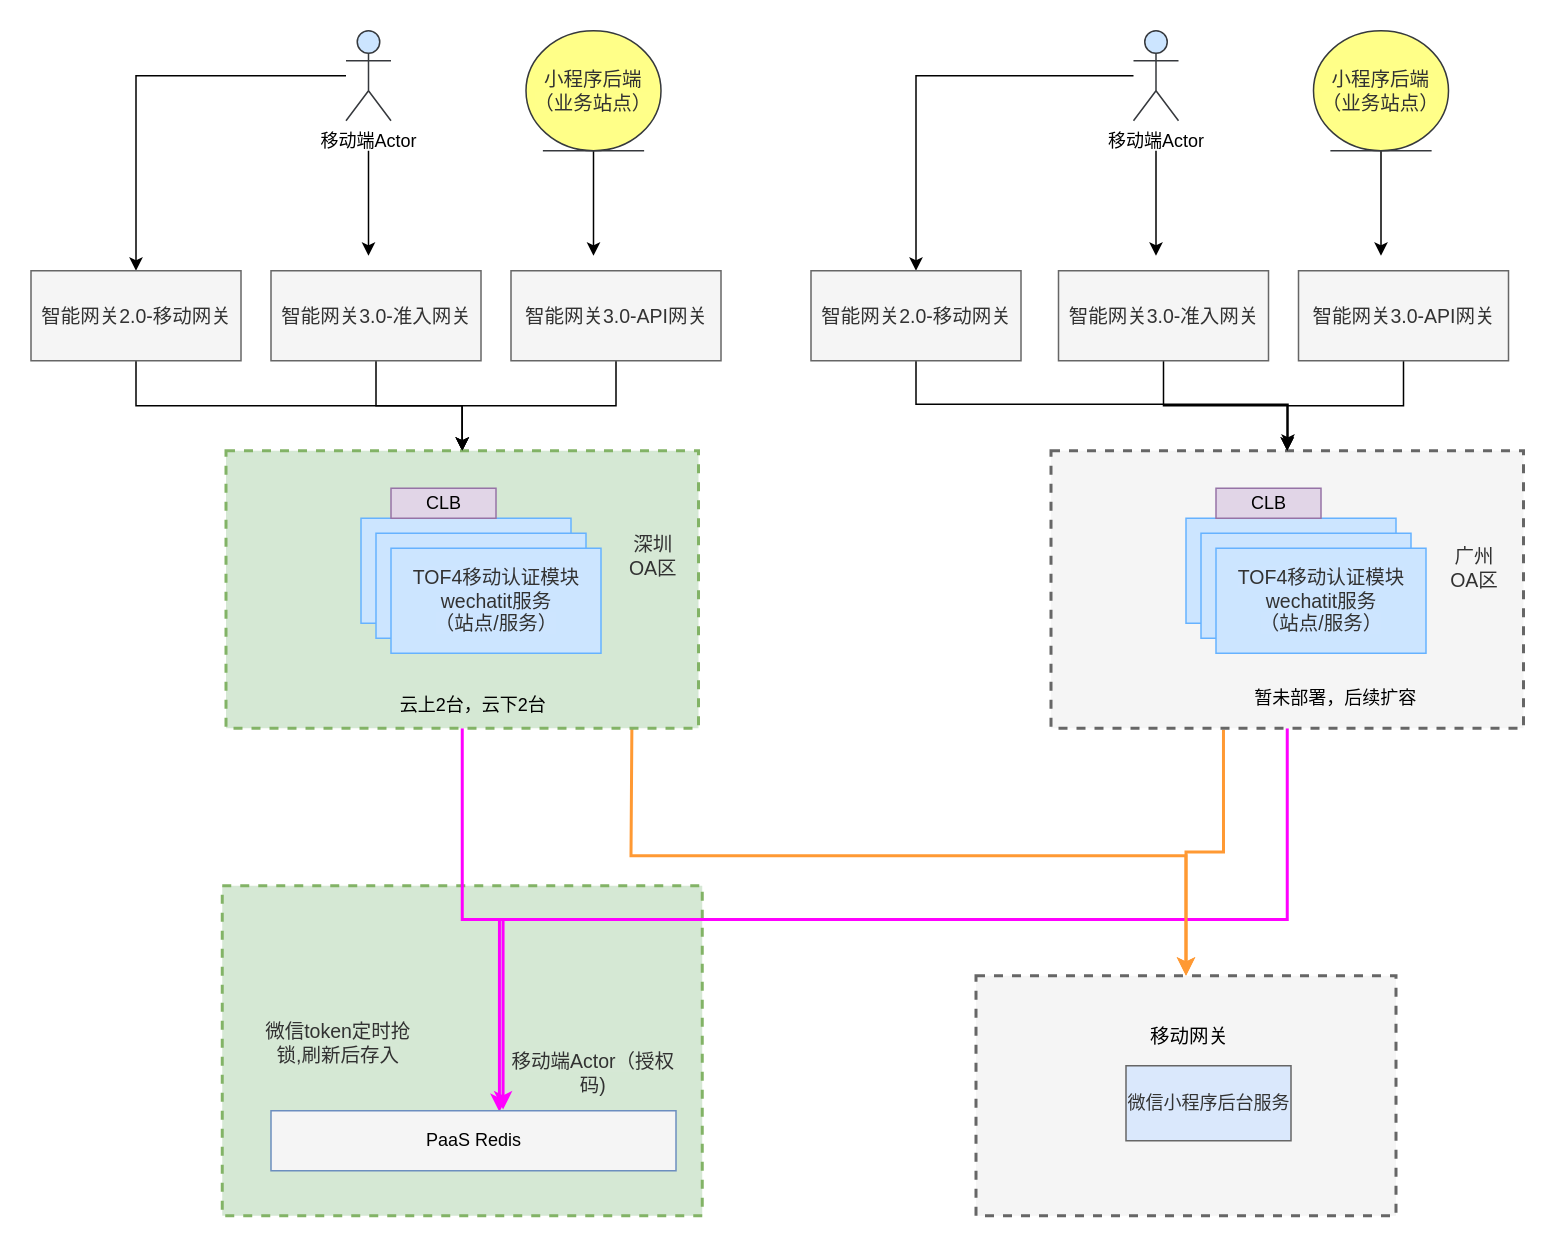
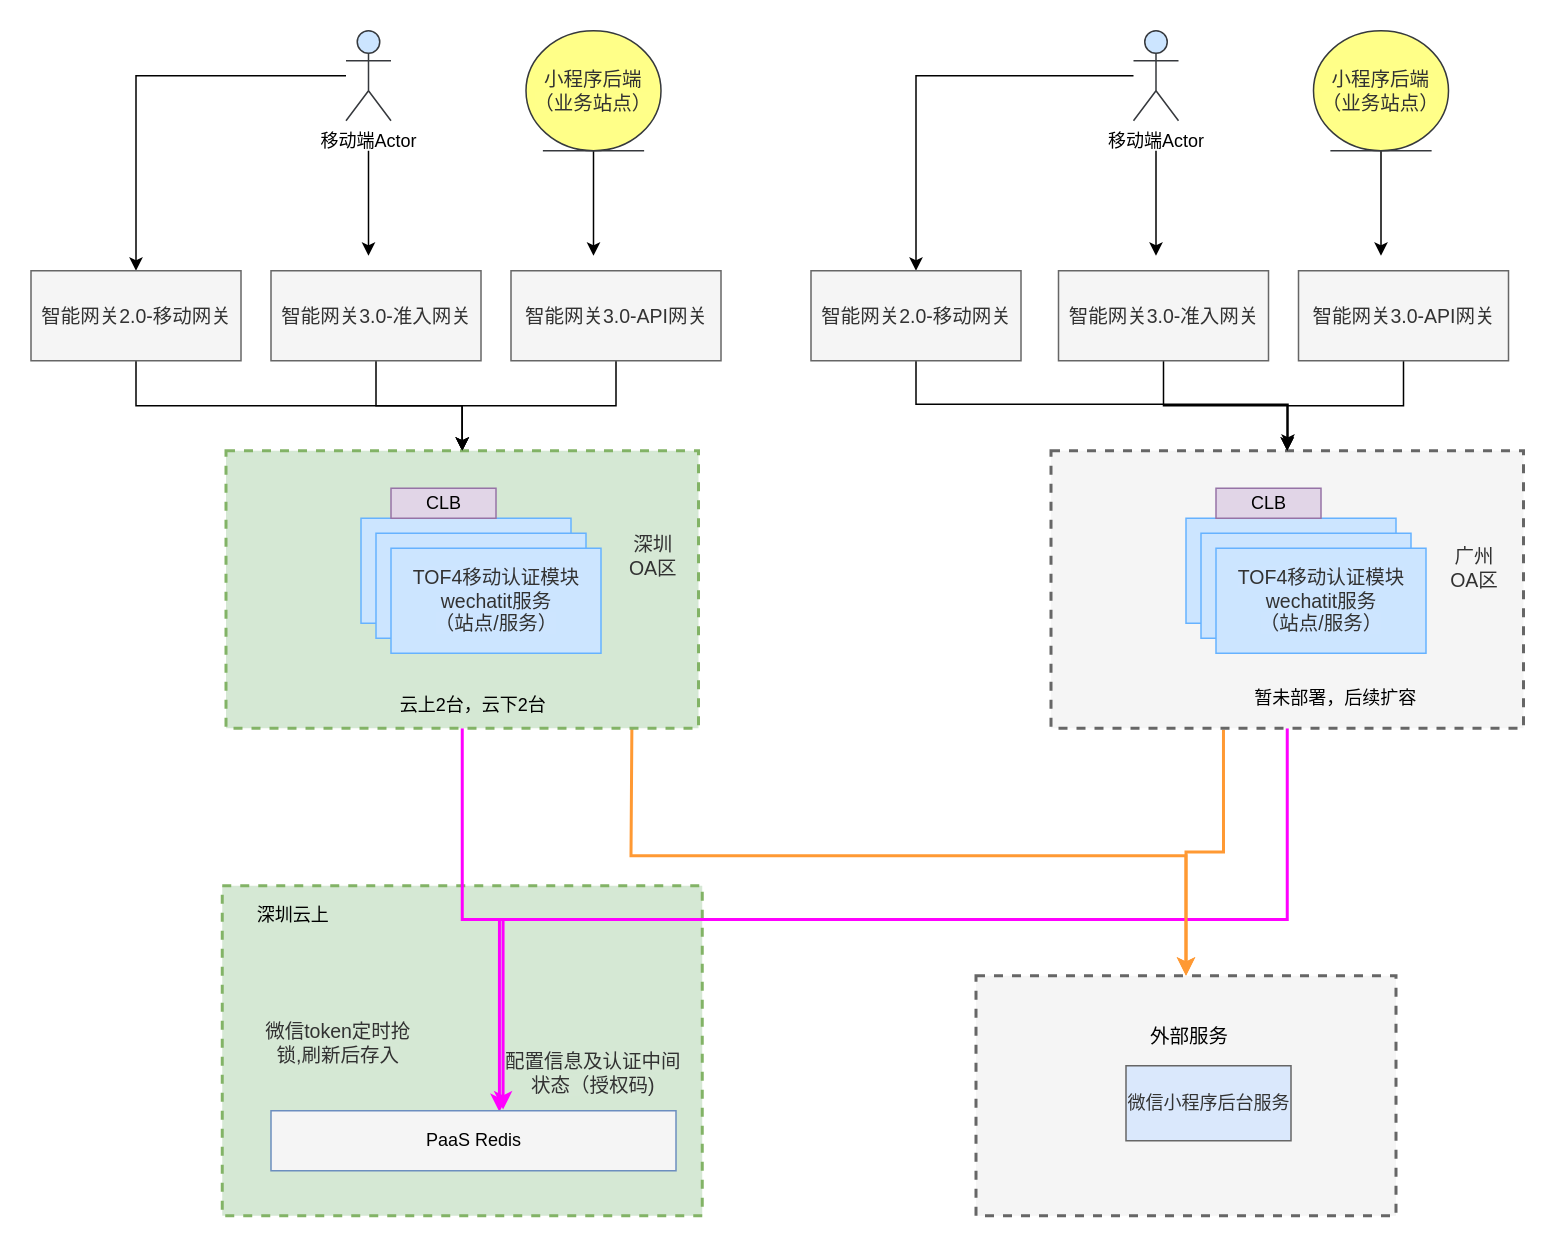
+ <mxCell id="38" value="深圳云上" style="text;html=1;strokeColor=none;fillColor=none;align=center;verticalAlign=middle;whiteSpace=wrap;rounded=0;dashed=1;" vertex="1" parent="1"><mxGeometry x="160" y="600" width="70" height="20" as="geometry" /></mxCell>
- <mxCell id="42" value="&lt;font style=&quot;font-size: 13px&quot;&gt;移动网关&lt;/font&gt;" style="text;html=1;strokeColor=none;fillColor=none;align=center;verticalAlign=middle;whiteSpace=wrap;rounded=0;dashed=1;" vertex="1" parent="1"><mxGeometry x="750" y="680" width="85" height="20" as="geometry" /></mxCell>
+ <mxCell id="42" value="&lt;font style=&quot;font-size: 13px&quot;&gt;外部服务&lt;/font&gt;" style="text;html=1;strokeColor=none;fillColor=none;align=center;verticalAlign=middle;whiteSpace=wrap;rounded=0;dashed=1;" vertex="1" parent="1"><mxGeometry x="750" y="680" width="85" height="20" as="geometry" /></mxCell>
- <mxCell id="40" value="&lt;span style=&quot;color: rgb(50 , 50 , 50) ; font-size: 13px ; background-color: rgba(255 , 255 , 255 , 0.01)&quot;&gt;移动端Actor（授权码)&lt;/span&gt;" style="text;html=1;strokeColor=none;fillColor=none;align=center;verticalAlign=middle;whiteSpace=wrap;rounded=0;dashed=1;" vertex="1" parent="1"><mxGeometry x="335" y="685" width="120" height="60" as="geometry" /></mxCell>
+ <mxCell id="40" value="&lt;span style=&quot;color: rgb(50 , 50 , 50) ; font-size: 13px ; background-color: rgba(255 , 255 , 255 , 0.01)&quot;&gt;配置信息及认证中间状态（授权码)&lt;/span&gt;" style="text;html=1;strokeColor=none;fillColor=none;align=center;verticalAlign=middle;whiteSpace=wrap;rounded=0;dashed=1;" vertex="1" parent="1"><mxGeometry x="335" y="685" width="120" height="60" as="geometry" /></mxCell>
